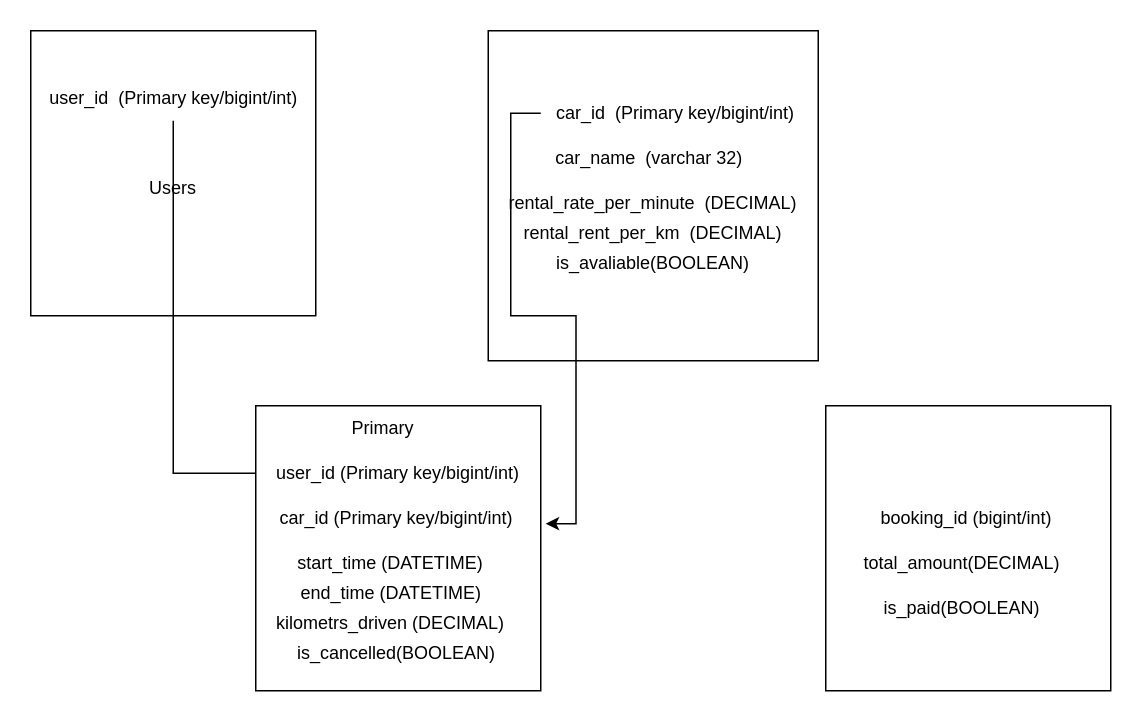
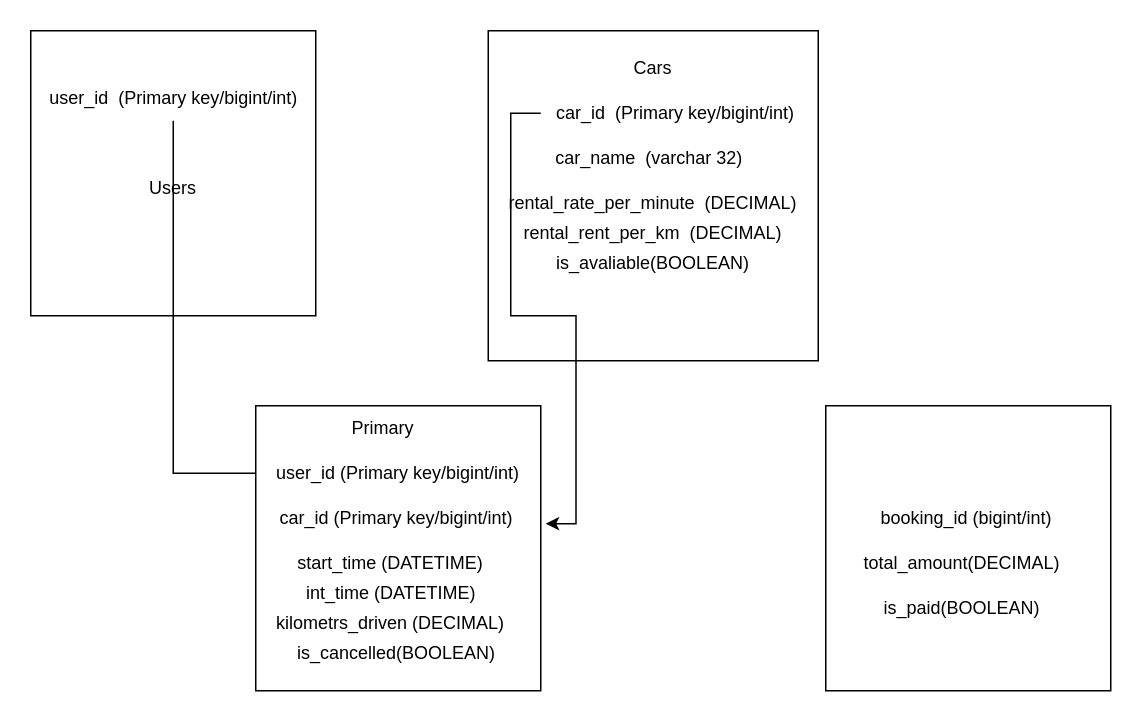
+ <mxCell id="7" value="Cars" style="text;html=1;align=center;verticalAlign=middle;whiteSpace=wrap;rounded=0;" vertex="1" parent="1"><mxGeometry x="405" y="30" width="60" height="30" as="geometry" /></mxCell>
- <mxCell id="19" value="end_time (DATETIME)" style="text;html=1;align=center;verticalAlign=middle;whiteSpace=wrap;rounded=0;" vertex="1" parent="1"><mxGeometry x="182.5" y="380" width="155" height="30" as="geometry" /></mxCell>
+ <mxCell id="19" value="int_time (DATETIME)" style="text;html=1;align=center;verticalAlign=middle;whiteSpace=wrap;rounded=0;" vertex="1" parent="1"><mxGeometry x="182.5" y="380" width="155" height="30" as="geometry" /></mxCell>
